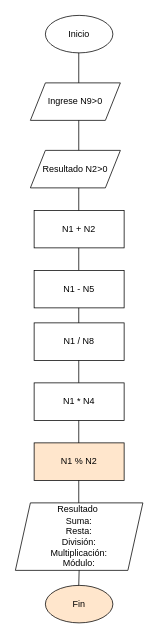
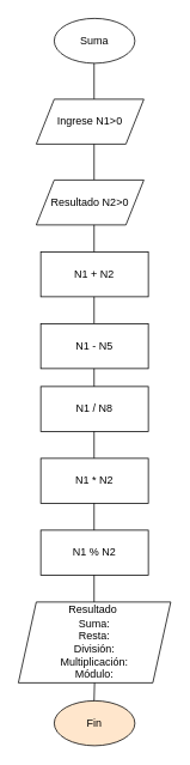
- <mxCell id="2" value="Inicio" style="ellipse;whiteSpace=wrap;html=1;" vertex="1" parent="1"><mxGeometry x="60" y="20" width="90" height="50" as="geometry" /></mxCell>
+ <mxCell id="2" value="Suma" style="ellipse;whiteSpace=wrap;html=1;" vertex="1" parent="1"><mxGeometry x="60" y="20" width="90" height="50" as="geometry" /></mxCell>
- <mxCell id="4" value="Ingrese N9&amp;gt;0" style="shape=parallelogram;perimeter=parallelogramPerimeter;whiteSpace=wrap;html=1;fixedSize=1;" vertex="1" parent="1"><mxGeometry x="40" y="110" width="120" height="50" as="geometry" /></mxCell>
+ <mxCell id="4" value="Ingrese N1&amp;gt;0" style="shape=parallelogram;perimeter=parallelogramPerimeter;whiteSpace=wrap;html=1;fixedSize=1;" vertex="1" parent="1"><mxGeometry x="40" y="110" width="120" height="50" as="geometry" /></mxCell>
- <mxCell id="17" value="N1 * N4" style="rounded=0;whiteSpace=wrap;html=1;" vertex="1" parent="1"><mxGeometry x="45" y="510" width="120" height="50" as="geometry" /></mxCell>
+ <mxCell id="17" value="N1 * N2" style="rounded=0;whiteSpace=wrap;html=1;" vertex="1" parent="1"><mxGeometry x="45" y="510" width="120" height="50" as="geometry" /></mxCell>
- <mxCell id="18" value="N1 % N2" style="rounded=0;whiteSpace=wrap;html=1;fillColor=#ffe6cc;" vertex="1" parent="1"><mxGeometry x="45" y="590" width="120" height="50" as="geometry" /></mxCell>
+ <mxCell id="18" value="N1 % N2" style="rounded=0;whiteSpace=wrap;html=1;" vertex="1" parent="1"><mxGeometry x="45" y="590" width="120" height="50" as="geometry" /></mxCell>
